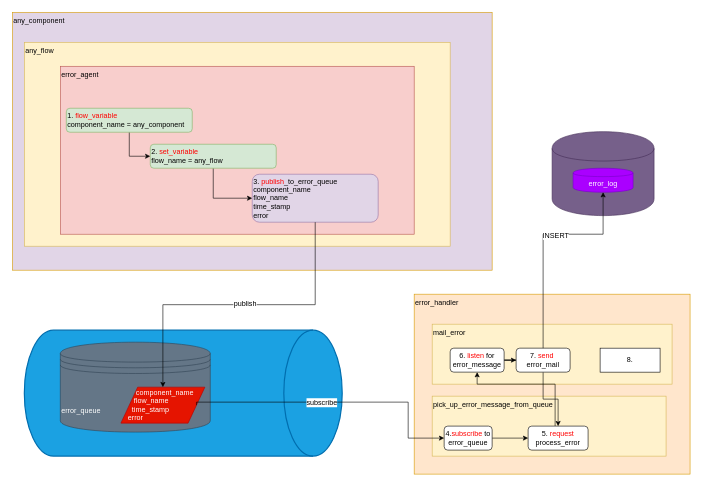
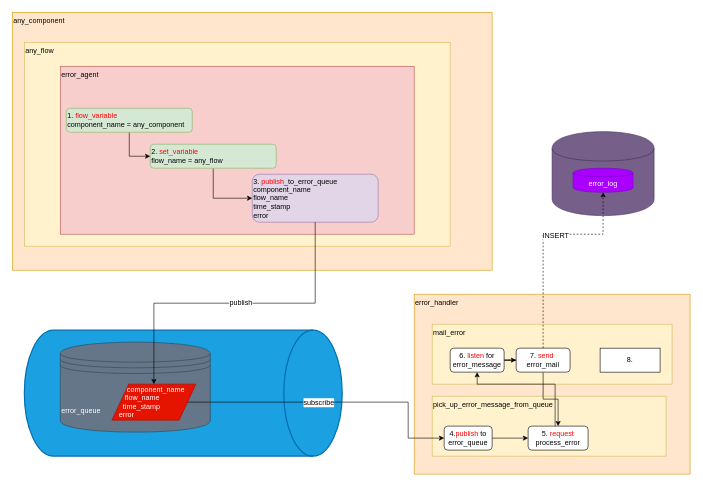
- <mxCell id="2" value="any_component" style="rounded=0;whiteSpace=wrap;html=1;verticalAlign=top;align=left;fillColor=#e1d5e7;strokeColor=#d79b00;" parent="1" vertex="1"><mxGeometry x="20" y="20" width="800" height="430" as="geometry" /></mxCell>
+ <mxCell id="2" value="any_component" style="rounded=0;whiteSpace=wrap;html=1;verticalAlign=top;align=left;fillColor=#ffe6cc;strokeColor=#d79b00;" parent="1" vertex="1"><mxGeometry x="20" y="20" width="800" height="430" as="geometry" /></mxCell>
- <mxCell id="31" style="edgeStyle=orthogonalEdgeStyle;rounded=0;orthogonalLoop=1;jettySize=auto;html=1;entryX=0.5;entryY=1;entryDx=0;entryDy=0;startArrow=none;startFill=0;endArrow=classic;endFill=1;" parent="1" source="27" target="30" edge="1"><mxGeometry relative="1" as="geometry"><Array as="points"><mxPoint x="905" y="390" /><mxPoint x="1005" y="390" /></Array></mxGeometry></mxCell>
+ <mxCell id="31" style="edgeStyle=orthogonalEdgeStyle;rounded=0;orthogonalLoop=1;jettySize=auto;html=1;entryX=0.5;entryY=1;entryDx=0;entryDy=0;startArrow=none;startFill=0;endArrow=classic;endFill=1;dashed=1;" parent="1" source="27" target="30" edge="1"><mxGeometry relative="1" as="geometry"><Array as="points"><mxPoint x="905" y="390" /><mxPoint x="1005" y="390" /></Array></mxGeometry></mxCell>
- <mxCell id="12" value="&amp;nbsp; &amp;nbsp; &amp;nbsp; &amp;nbsp;component_name&lt;br&gt;&amp;nbsp; &amp;nbsp; &amp;nbsp; flow_name&lt;br&gt;&amp;nbsp; &amp;nbsp; &amp;nbsp;time_stamp&lt;br&gt;&amp;nbsp; &amp;nbsp;error" style="shape=parallelogram;perimeter=parallelogramPerimeter;whiteSpace=wrap;html=1;align=left;fillColor=#e51400;strokeColor=#B20000;fontColor=#ffffff;" parent="1" vertex="1"><mxGeometry x="201" y="645" width="140" height="60" as="geometry" /></mxCell>
+ <mxCell id="12" value="&amp;nbsp; &amp;nbsp; &amp;nbsp; &amp;nbsp;component_name&lt;br&gt;&amp;nbsp; &amp;nbsp; &amp;nbsp; flow_name&lt;br&gt;&amp;nbsp; &amp;nbsp; &amp;nbsp;time_stamp&lt;br&gt;&amp;nbsp; &amp;nbsp;error" style="shape=parallelogram;perimeter=parallelogramPerimeter;whiteSpace=wrap;html=1;align=left;fillColor=#e51400;strokeColor=#B20000;fontColor=#ffffff;" parent="1" vertex="1"><mxGeometry x="186" y="640" width="140" height="60" as="geometry" /></mxCell>
- <mxCell id="21" value="4.&lt;font color=&quot;#ff0000&quot;&gt;subscribe&lt;/font&gt; to error_queue" style="rounded=1;whiteSpace=wrap;html=1;align=center;" parent="1" vertex="1"><mxGeometry x="740" y="710" width="80" height="40" as="geometry" /></mxCell>
+ <mxCell id="21" value="4.&lt;font color=&quot;#ff0000&quot;&gt;publish&lt;/font&gt; to error_queue" style="rounded=1;whiteSpace=wrap;html=1;align=center;" parent="1" vertex="1"><mxGeometry x="740" y="710" width="80" height="40" as="geometry" /></mxCell>
